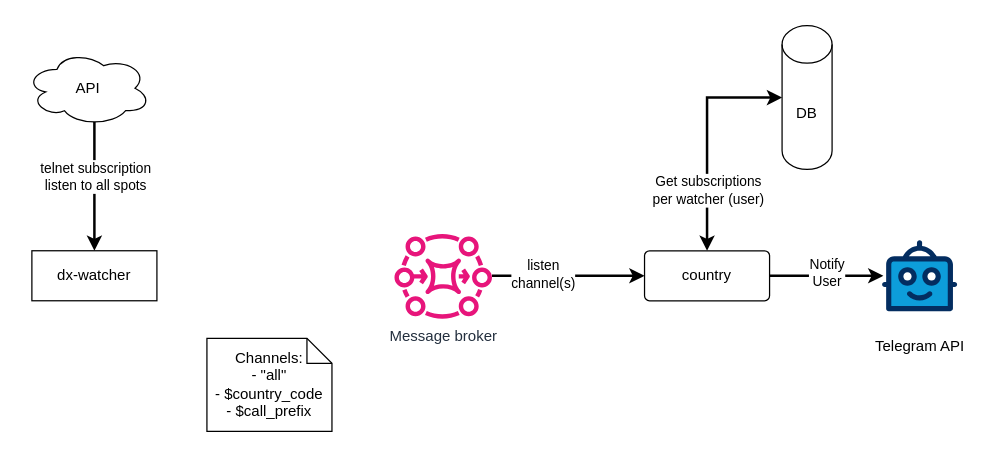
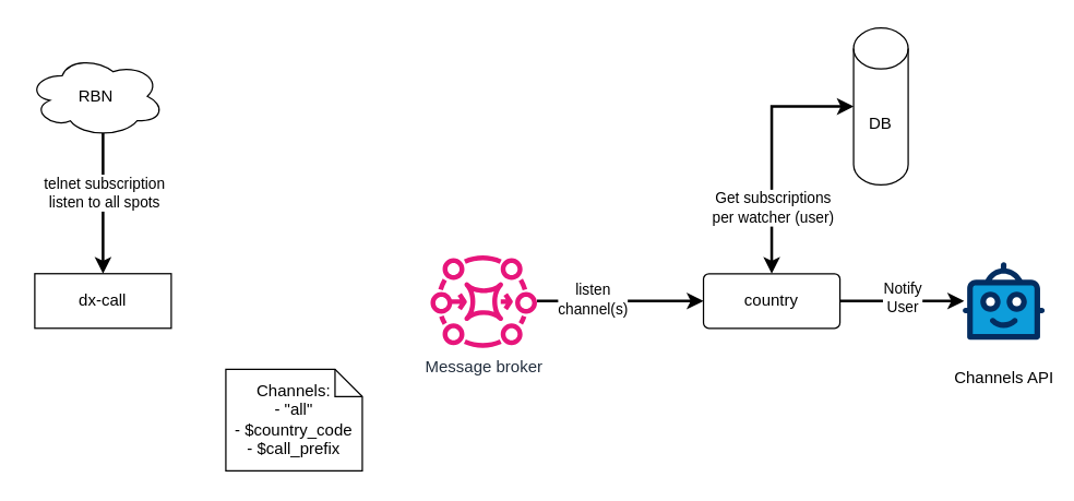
- <mxCell id="2" value="API" style="ellipse;shape=cloud;whiteSpace=wrap;html=1;align=center;" vertex="1" parent="1"><mxGeometry x="20" y="40" width="100" height="60" as="geometry" /></mxCell>
+ <mxCell id="2" value="RBN" style="ellipse;shape=cloud;whiteSpace=wrap;html=1;align=center;" vertex="1" parent="1"><mxGeometry x="20" y="40" width="100" height="60" as="geometry" /></mxCell>
- <mxCell id="3" value="dx-watcher" style="whiteSpace=wrap;html=1;align=center;" vertex="1" parent="1"><mxGeometry x="25" y="200" width="100" height="40" as="geometry" /></mxCell>
+ <mxCell id="3" value="dx-call" style="whiteSpace=wrap;html=1;align=center;" vertex="1" parent="1"><mxGeometry x="25" y="200" width="100" height="40" as="geometry" /></mxCell>
- <mxCell id="10" value="Telegram API" style="verticalLabelPosition=bottom;aspect=fixed;html=1;shape=mxgraph.salesforce.bots;" vertex="1" parent="1"><mxGeometry x="705" y="191.5" width="60" height="57" as="geometry" /></mxCell>
+ <mxCell id="10" value="Channels API" style="verticalLabelPosition=bottom;aspect=fixed;html=1;shape=mxgraph.salesforce.bots;" vertex="1" parent="1"><mxGeometry x="705" y="191.5" width="60" height="57" as="geometry" /></mxCell>
